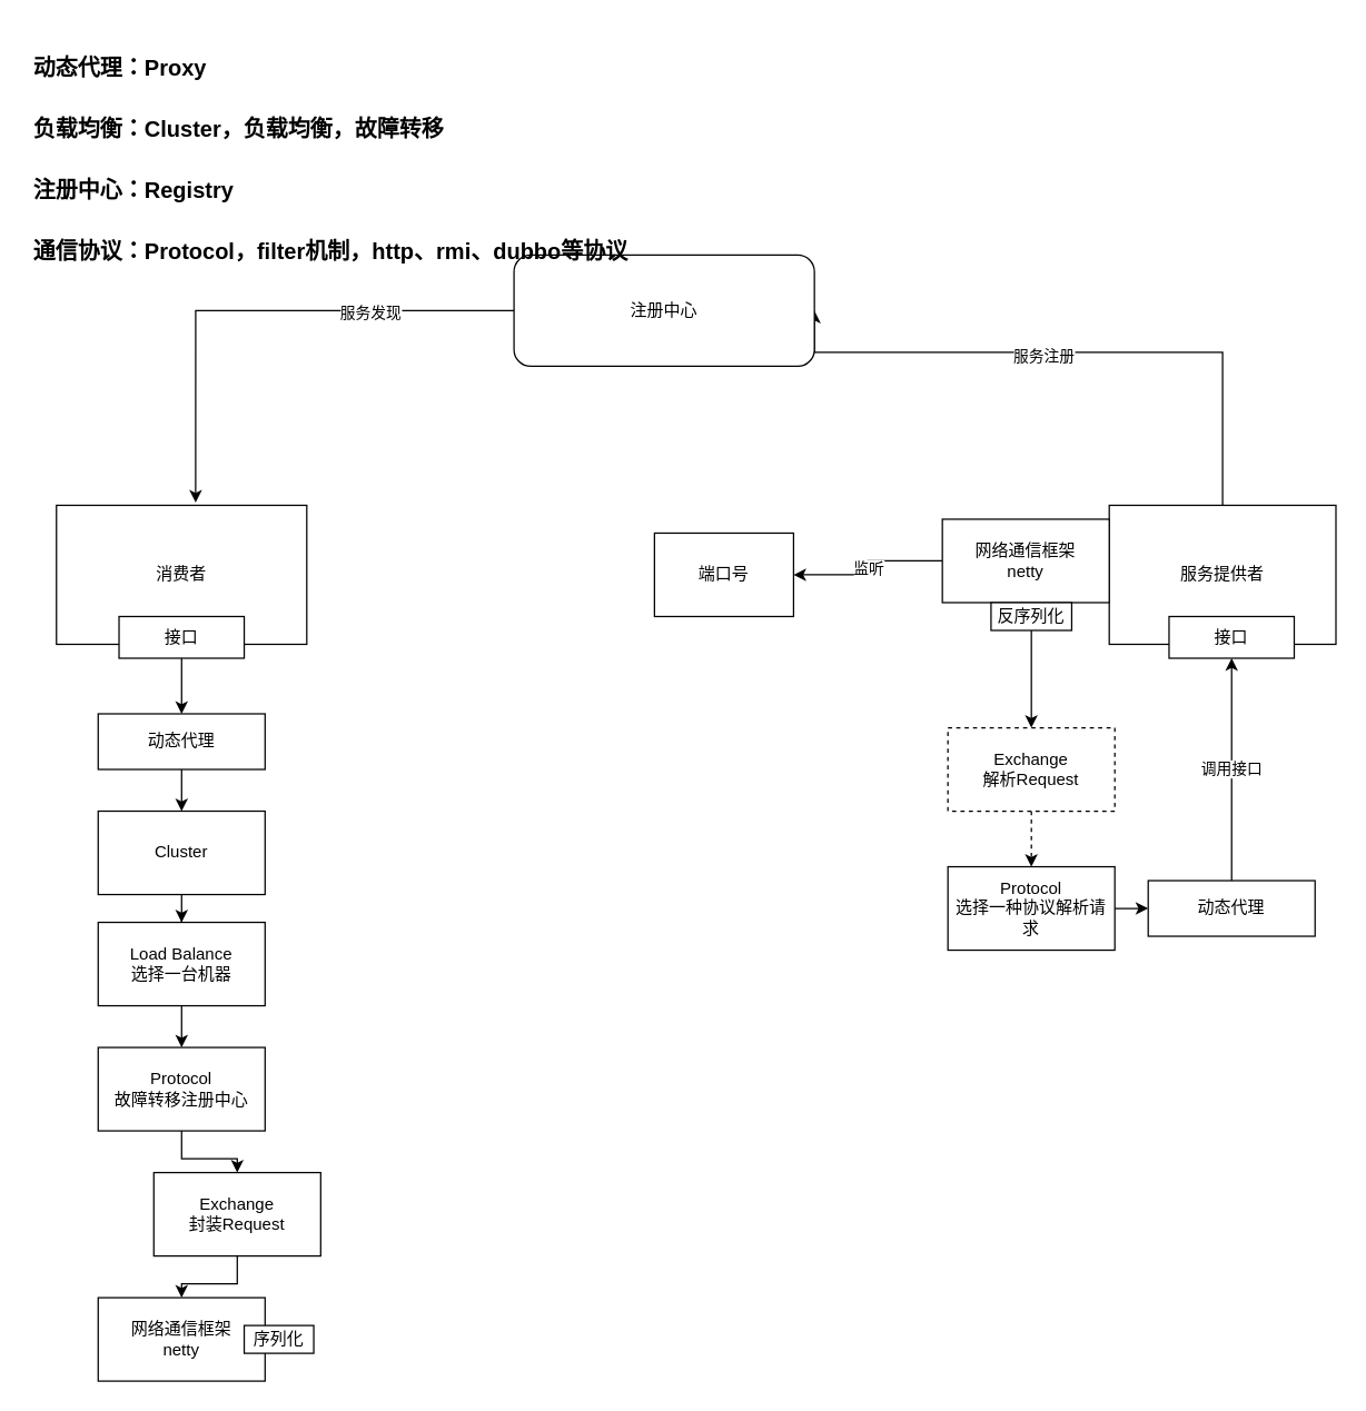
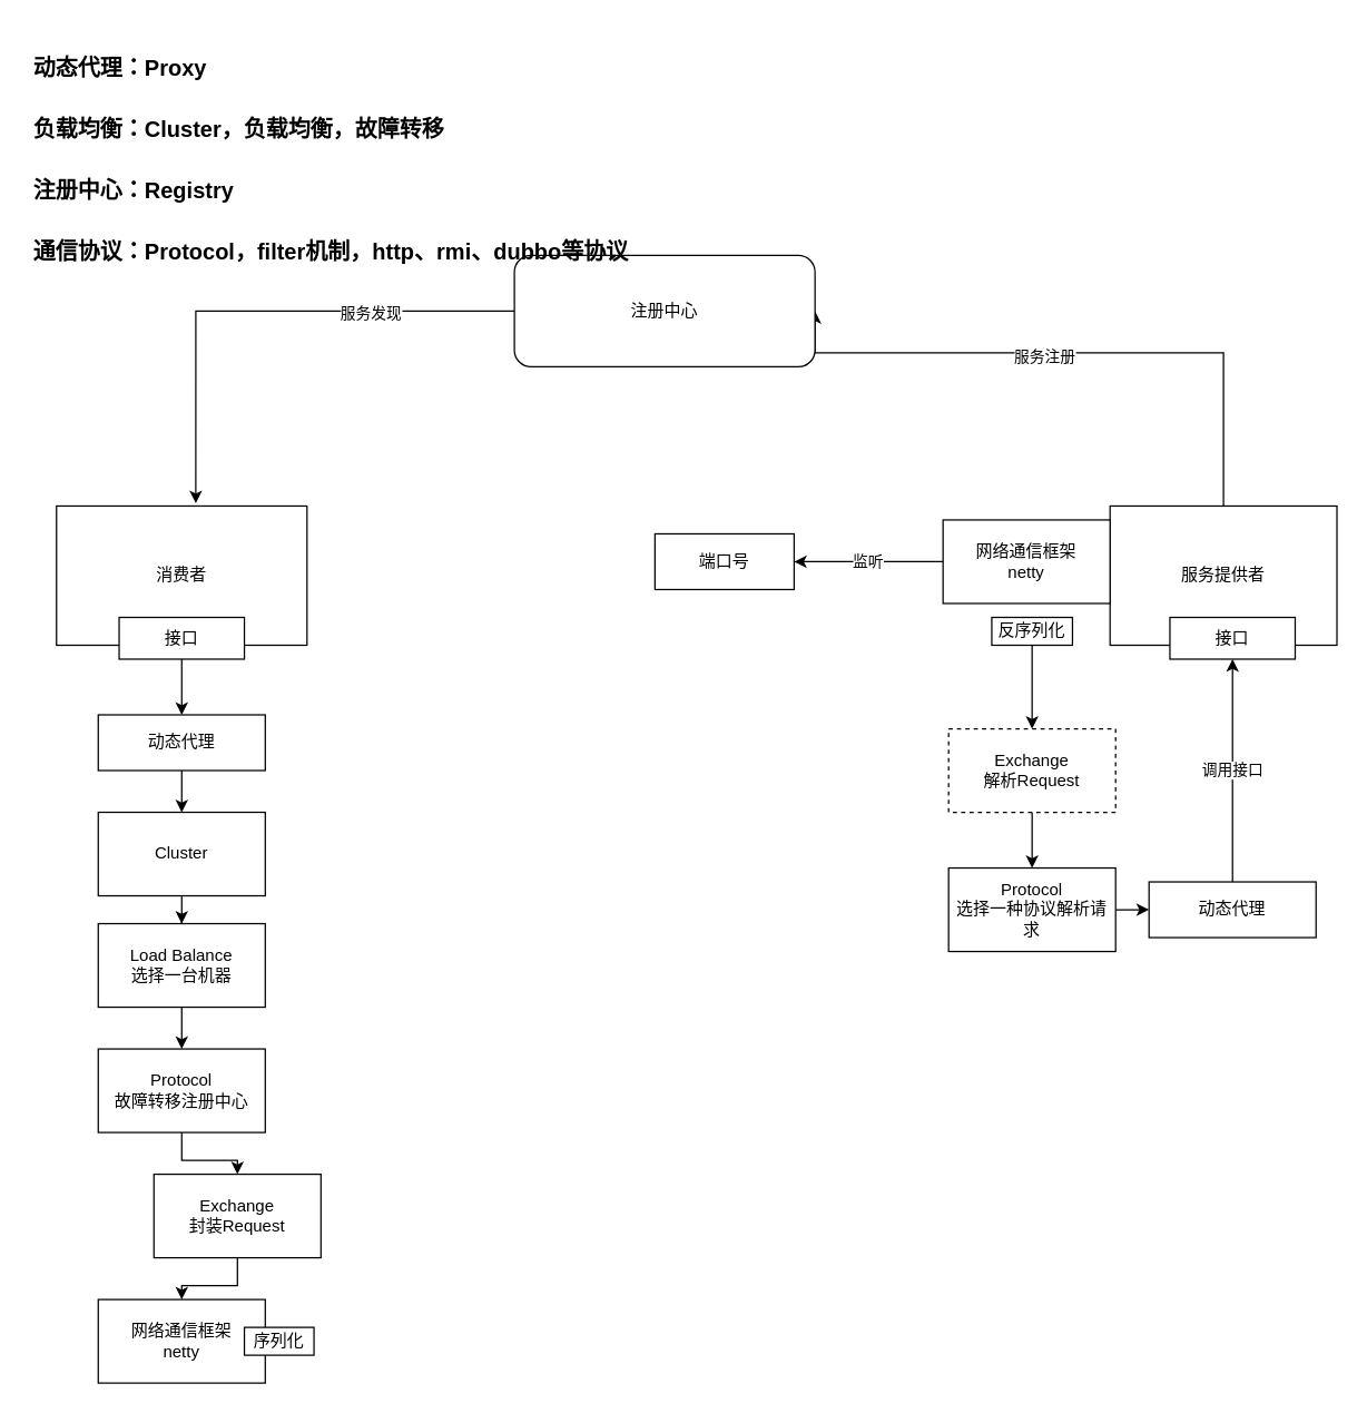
- <mxCell id="24" value="端口号" style="rounded=0;whiteSpace=wrap;html=1;" vertex="1" parent="1"><mxGeometry x="470" y="360" width="100" height="60" as="geometry" /></mxCell>
+ <mxCell id="24" value="端口号" style="rounded=0;whiteSpace=wrap;html=1;" vertex="1" parent="1"><mxGeometry x="470" y="360" width="100" height="40" as="geometry" /></mxCell>
- <mxCell id="28" value="反序列化" style="rounded=0;whiteSpace=wrap;html=1;" vertex="1" parent="1"><mxGeometry x="712" y="410" width="58" height="20" as="geometry" /></mxCell>
+ <mxCell id="28" value="反序列化" style="rounded=0;whiteSpace=wrap;html=1;" vertex="1" parent="1"><mxGeometry x="712" y="420" width="58" height="20" as="geometry" /></mxCell>
- <mxCell id="29" value="" style="edgeStyle=orthogonalEdgeStyle;rounded=0;orthogonalLoop=1;jettySize=auto;html=1;dashed=1;" edge="1" parent="1" source="30" target="32"><mxGeometry relative="1" as="geometry" /></mxCell>
+ <mxCell id="29" value="" style="edgeStyle=orthogonalEdgeStyle;rounded=0;orthogonalLoop=1;jettySize=auto;html=1;" edge="1" parent="1" source="30" target="32"><mxGeometry relative="1" as="geometry" /></mxCell>
